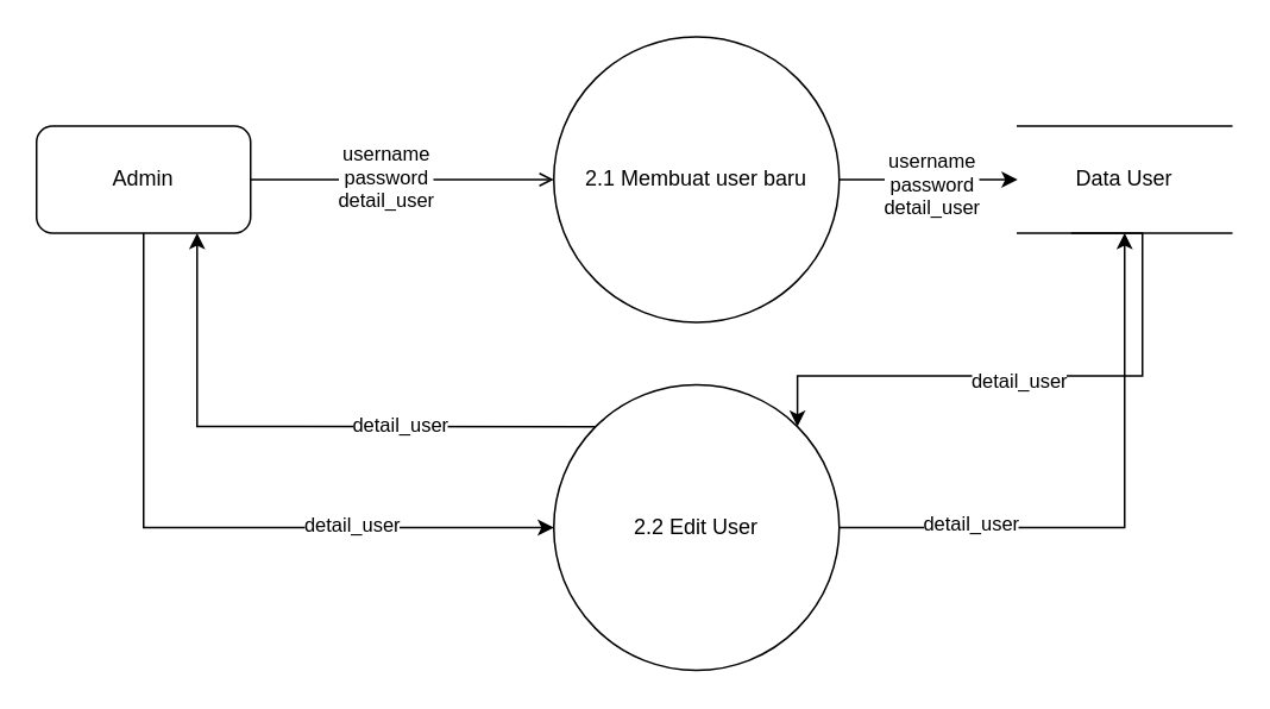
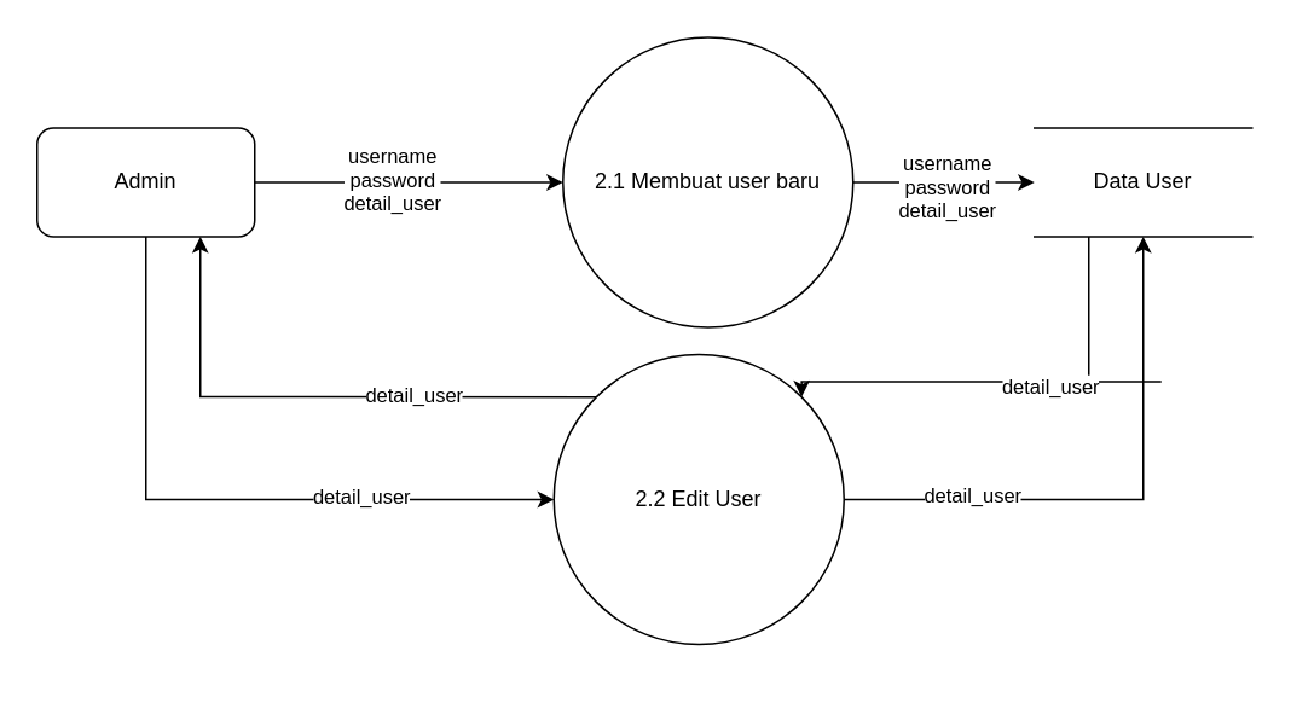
- <mxCell id="2" style="edgeStyle=orthogonalEdgeStyle;rounded=0;orthogonalLoop=1;jettySize=auto;html=1;exitX=1;exitY=0.5;exitDx=0;exitDy=0;entryX=0;entryY=0.5;entryDx=0;entryDy=0;endArrow=open;" edge="1" parent="1" source="6" target="12"><mxGeometry relative="1" as="geometry" /></mxCell>
+ <mxCell id="2" style="edgeStyle=orthogonalEdgeStyle;rounded=0;orthogonalLoop=1;jettySize=auto;html=1;exitX=1;exitY=0.5;exitDx=0;exitDy=0;entryX=0;entryY=0.5;entryDx=0;entryDy=0;" edge="1" parent="1" source="6" target="12"><mxGeometry relative="1" as="geometry" /></mxCell>
- <mxCell id="17" value="2.2 Edit User" style="ellipse;whiteSpace=wrap;html=1;aspect=fixed;" vertex="1" parent="1"><mxGeometry x="310" y="215" width="160" height="160" as="geometry" /></mxCell>
+ <mxCell id="17" value="2.2 Edit User" style="ellipse;whiteSpace=wrap;html=1;aspect=fixed;" vertex="1" parent="1"><mxGeometry x="305" y="195" width="160" height="160" as="geometry" /></mxCell>
